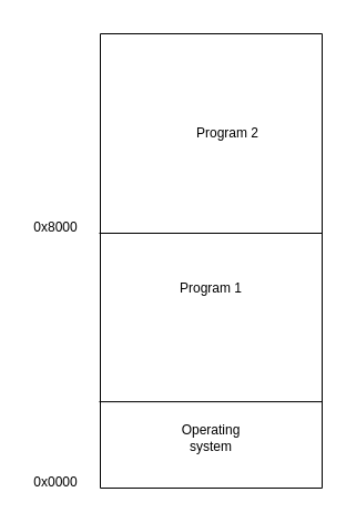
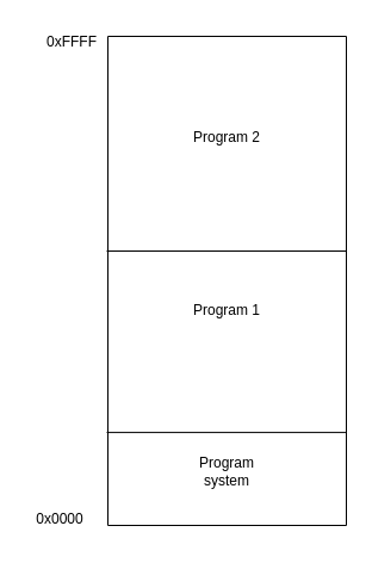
+ <mxCell id="8" value="0xFFFF" style="text;strokeColor=none;align=center;fillColor=none;html=1;verticalAlign=middle;whiteSpace=wrap;rounded=0;" vertex="1" parent="1"><mxGeometry x="30" y="20" width="60" height="30" as="geometry" /></mxCell>
- <mxCell id="6" value="Program 2" style="text;strokeColor=none;align=center;fillColor=none;html=1;verticalAlign=middle;whiteSpace=wrap;rounded=0;" vertex="1" parent="2"><mxGeometry x="85" y="75" width="60" height="30" as="geometry" /></mxCell>
+ <mxCell id="6" value="Program 2" style="text;strokeColor=none;align=center;fillColor=none;html=1;verticalAlign=middle;whiteSpace=wrap;rounded=0;" vertex="1" parent="2"><mxGeometry x="70" y="70" width="60" height="30" as="geometry" /></mxCell>
- <mxCell id="10" value="0x8000" style="text;strokeColor=none;align=center;fillColor=none;html=1;verticalAlign=middle;whiteSpace=wrap;rounded=0;" vertex="1" parent="1"><mxGeometry x="20" y="190" width="60" height="30" as="geometry" /></mxCell>
- <mxCell id="3" value="Operating system" style="text;strokeColor=none;align=center;fillColor=none;html=1;verticalAlign=middle;whiteSpace=wrap;rounded=0;" vertex="1" parent="2"><mxGeometry x="70" y="350" width="60" height="30" as="geometry" /></mxCell>
+ <mxCell id="3" value="Program system" style="text;strokeColor=none;align=center;fillColor=none;html=1;verticalAlign=middle;whiteSpace=wrap;rounded=0;" vertex="1" parent="2"><mxGeometry x="70" y="350" width="60" height="30" as="geometry" /></mxCell>
